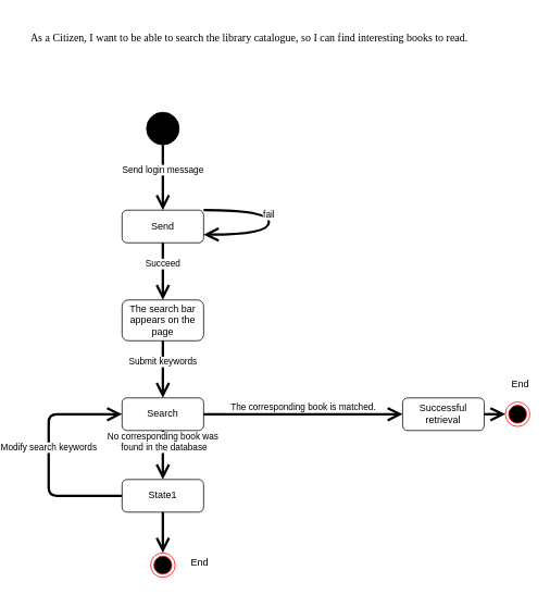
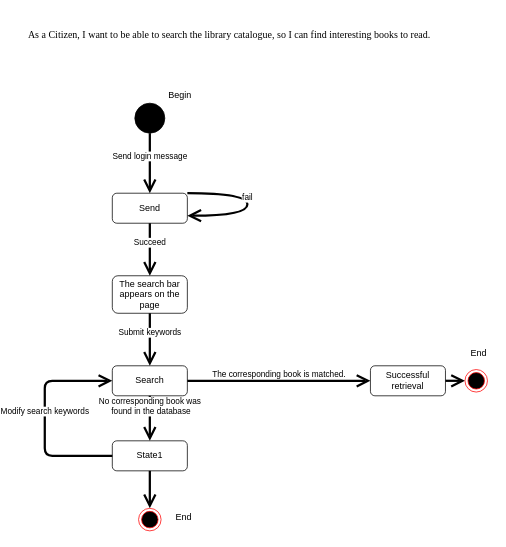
+ <mxCell id="4" value="Begin" style="text;html=1;align=center;verticalAlign=middle;resizable=0;points=[];autosize=1;" vertex="1" parent="1"><mxGeometry x="199" y="117" width="50" height="20" as="geometry" /></mxCell>
